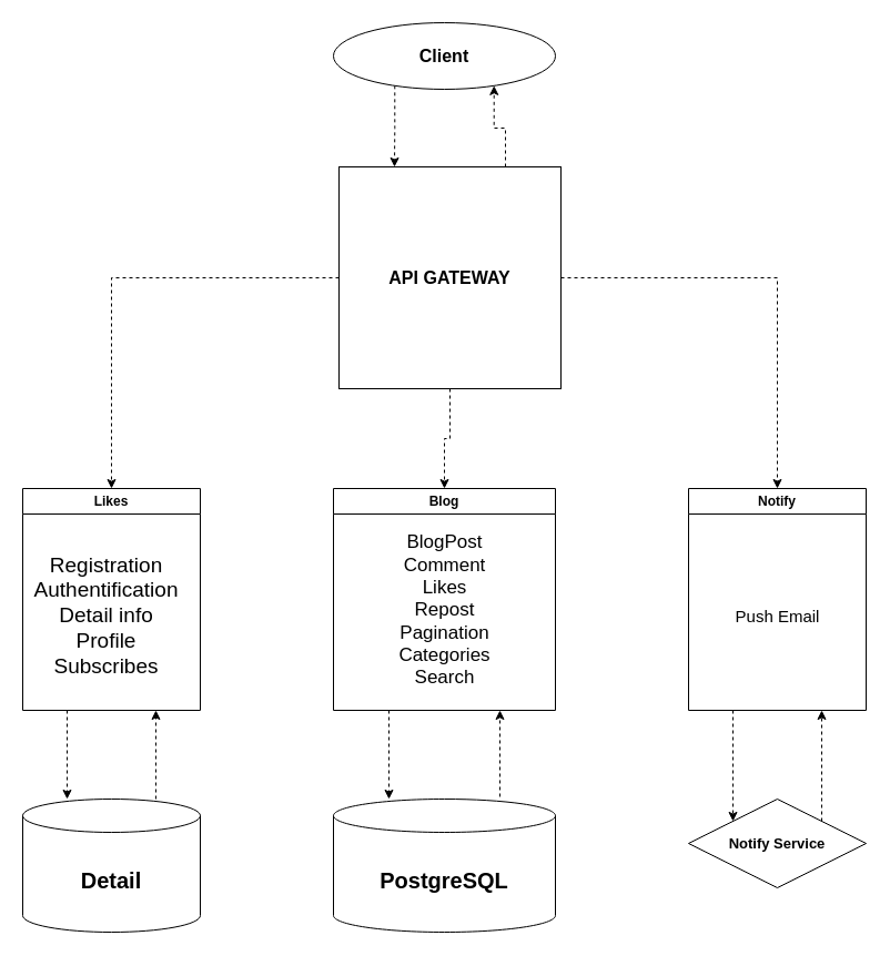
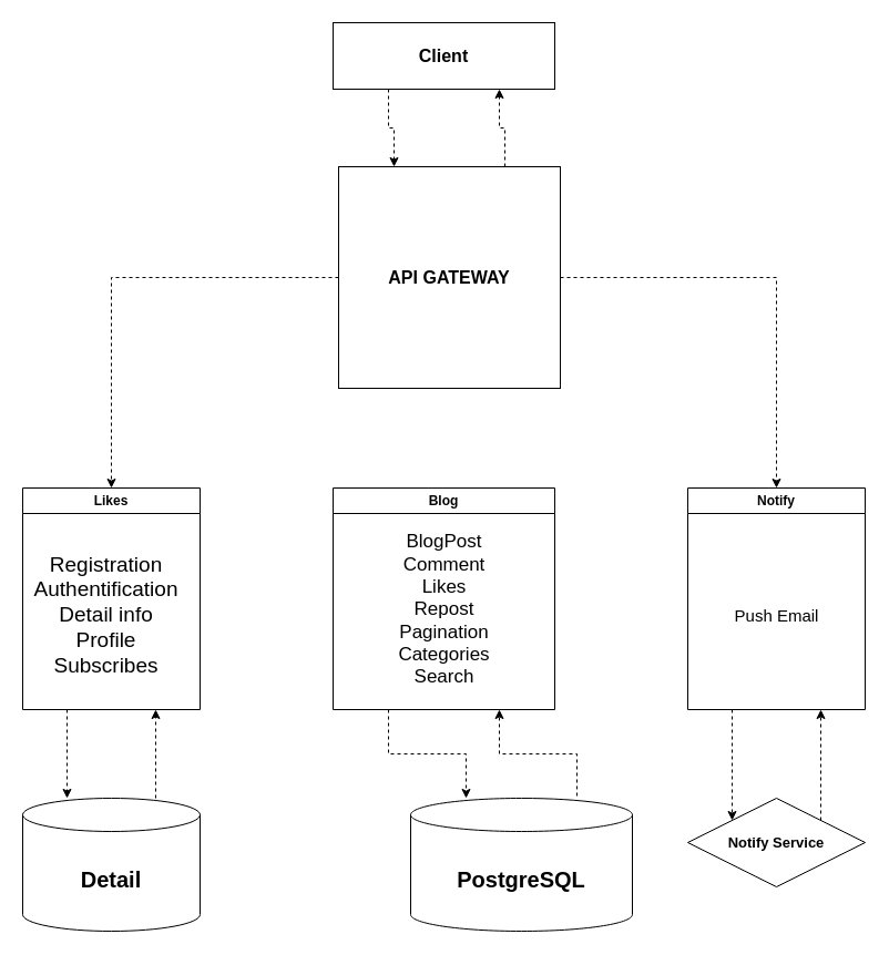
- <mxCell id="18" value="&lt;b&gt;&lt;font style=&quot;font-size: 16px;&quot;&gt;Client&lt;/font&gt;&lt;/b&gt;" style="ellipse;whiteSpace=wrap;html=1;" vertex="1" parent="1"><mxGeometry x="300" y="20" width="200" height="60" as="geometry" /></mxCell>
+ <mxCell id="18" value="&lt;b&gt;&lt;font style=&quot;font-size: 16px;&quot;&gt;Client&lt;/font&gt;&lt;/b&gt;" style="rounded=0;whiteSpace=wrap;html=1;" vertex="1" parent="1"><mxGeometry x="300" y="20" width="200" height="60" as="geometry" /></mxCell>
- <mxCell id="4" style="edgeStyle=orthogonalEdgeStyle;rounded=0;orthogonalLoop=1;jettySize=auto;html=1;exitX=0.5;exitY=1;exitDx=0;exitDy=0;entryX=0.5;entryY=0;entryDx=0;entryDy=0;dashed=1;" edge="1" parent="1" source="6" target="9"><mxGeometry relative="1" as="geometry" /></mxCell>
- <mxCell id="16" value="&lt;font style=&quot;font-size: 20px;&quot;&gt;&lt;b style=&quot;&quot;&gt;PostgreSQL&lt;/b&gt;&lt;/font&gt;" style="shape=cylinder3;whiteSpace=wrap;html=1;boundedLbl=1;backgroundOutline=1;size=15;" vertex="1" parent="1"><mxGeometry x="300" y="720" width="200" height="120" as="geometry" /></mxCell>
+ <mxCell id="16" value="&lt;font style=&quot;font-size: 20px;&quot;&gt;&lt;b style=&quot;&quot;&gt;PostgreSQL&lt;/b&gt;&lt;/font&gt;" style="shape=cylinder3;whiteSpace=wrap;html=1;boundedLbl=1;backgroundOutline=1;size=15;" vertex="1" parent="1"><mxGeometry x="370" y="720" width="200" height="120" as="geometry" /></mxCell>
